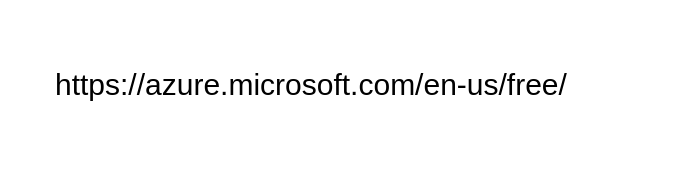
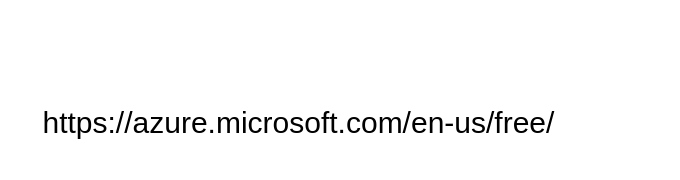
- <mxCell id="2" value="https://azure.microsoft.com/en-us/free/" style="text;whiteSpace=wrap;html=1;" vertex="1" parent="1"><mxGeometry x="20" y="20" width="230" height="30" as="geometry" /></mxCell>
+ <mxCell id="2" value="https://azure.microsoft.com/en-us/free/" style="text;whiteSpace=wrap;html=1;" vertex="1" parent="1"><mxGeometry x="15" y="35" width="230" height="30" as="geometry" /></mxCell>
